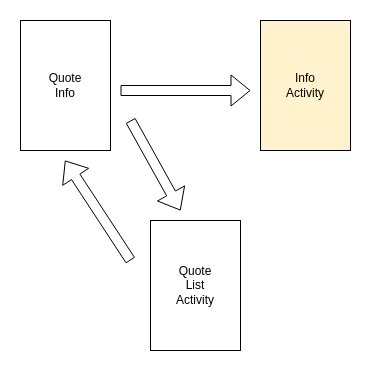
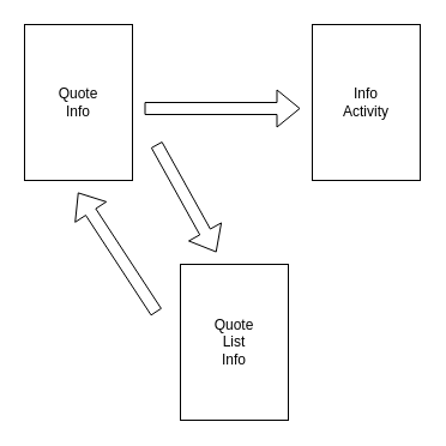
- <mxCell id="3" value="Info&lt;br&gt;Activity" style="rounded=0;whiteSpace=wrap;html=1;fillColor=#fff2cc;" parent="1" vertex="1"><mxGeometry x="260" y="20" width="90" height="130" as="geometry" /></mxCell>
+ <mxCell id="3" value="Info&lt;br&gt;Activity" style="rounded=0;whiteSpace=wrap;html=1;" parent="1" vertex="1"><mxGeometry x="260" y="20" width="90" height="130" as="geometry" /></mxCell>
- <mxCell id="5" value="Quote&lt;br&gt;List&lt;br&gt;Activity" style="rounded=0;whiteSpace=wrap;html=1;" parent="1" vertex="1"><mxGeometry x="150" y="220" width="90" height="130" as="geometry" /></mxCell>
+ <mxCell id="5" value="Quote&lt;br&gt;List&lt;br&gt;Info" style="rounded=0;whiteSpace=wrap;html=1;" parent="1" vertex="1"><mxGeometry x="150" y="220" width="90" height="130" as="geometry" /></mxCell>
